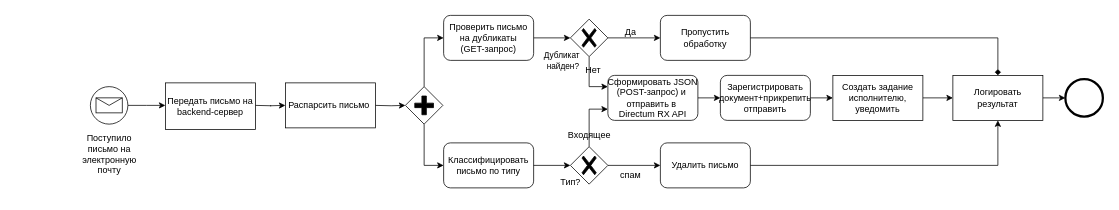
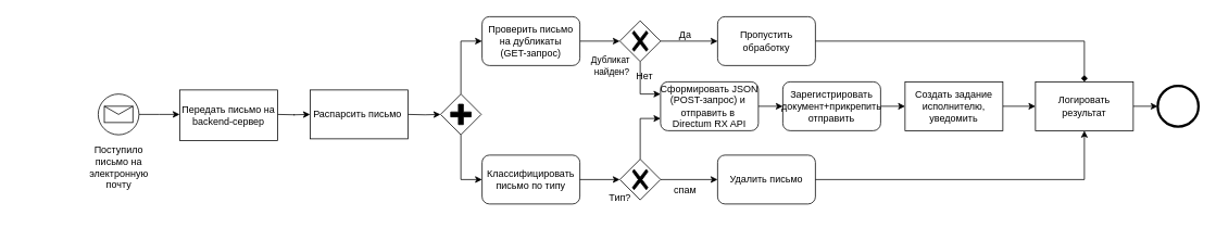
- <mxCell id="30" value="Входящее" style="text;html=1;align=center;verticalAlign=middle;resizable=0;points=[];autosize=1;strokeColor=none;fillColor=none;" vertex="1" parent="1"><mxGeometry x="745" y="165" width="80" height="30" as="geometry" /></mxCell>
